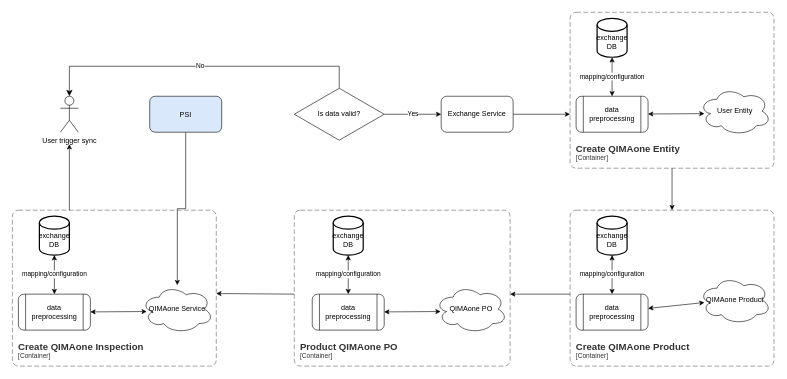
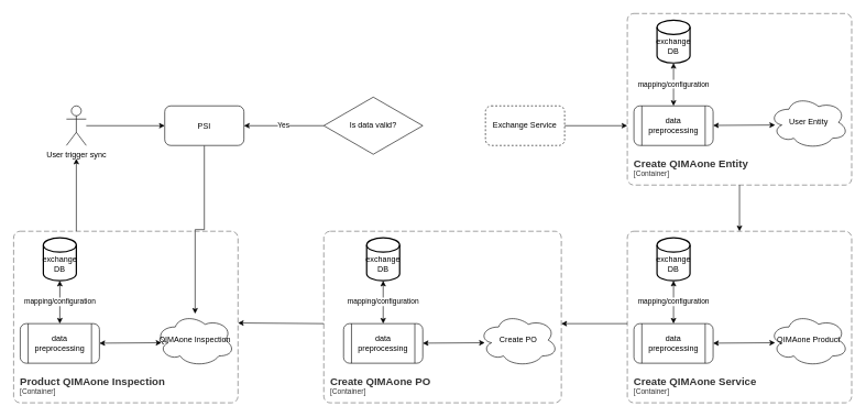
- <mxCell id="8" value="&lt;p style=&quot;line-height: 120%;&quot;&gt;No&lt;/p&gt;" style="edgeStyle=elbowEdgeStyle;elbow=horizontal;endArrow=classic;html=1;curved=0;rounded=0;endSize=8;startSize=8;entryX=0.5;entryY=0;entryDx=0;entryDy=0;entryPerimeter=0;exitX=0.5;exitY=0.011;exitDx=0;exitDy=0;exitPerimeter=0;" edge="1" parent="1" source="3" target="5"><mxGeometry width="50" height="50" relative="1" as="geometry"><mxPoint x="560" y="140" as="sourcePoint" /><mxPoint x="140" y="70" as="targetPoint" /><Array as="points"><mxPoint x="340" y="110" /></Array></mxGeometry></mxCell>
+ <mxCell id="4" value="" style="edgeStyle=orthogonalEdgeStyle;rounded=0;orthogonalLoop=1;jettySize=auto;html=1;" edge="1" parent="1" source="5" target="7"><mxGeometry relative="1" as="geometry" /></mxCell>
- <mxCell id="7" value="&lt;div style=&quot;line-height: 400%;&quot;&gt;&lt;span style=&quot;background-color: initial;&quot;&gt;&lt;font style=&quot;font-size: 12px;&quot;&gt;PSI&lt;/font&gt;&lt;/span&gt;&lt;br&gt;&lt;/div&gt;" style="rounded=1;whiteSpace=wrap;html=1;verticalAlign=top;align=center;fillColor=#dae8fc;" vertex="1" parent="1"><mxGeometry x="249" y="160" width="120" height="60" as="geometry" /></mxCell>
+ <mxCell id="7" value="&lt;div style=&quot;line-height: 400%;&quot;&gt;&lt;span style=&quot;background-color: initial;&quot;&gt;&lt;font style=&quot;font-size: 12px;&quot;&gt;PSI&lt;/font&gt;&lt;/span&gt;&lt;br&gt;&lt;/div&gt;" style="rounded=1;whiteSpace=wrap;html=1;verticalAlign=top;align=center;" vertex="1" parent="1"><mxGeometry x="249" y="160" width="120" height="60" as="geometry" /></mxCell>
- <mxCell id="2" value="Yes" style="edgeStyle=orthogonalEdgeStyle;rounded=0;orthogonalLoop=1;jettySize=auto;html=1;" edge="1" parent="1" source="3" target="9"><mxGeometry relative="1" as="geometry" /></mxCell>
+ <mxCell id="2" value="Yes" style="edgeStyle=orthogonalEdgeStyle;rounded=0;orthogonalLoop=1;jettySize=auto;html=1;" edge="1" parent="1" source="3" target="7"><mxGeometry relative="1" as="geometry" /></mxCell>
- <mxCell id="9" value="Exchange Service" style="rounded=1;whiteSpace=wrap;html=1;" vertex="1" parent="1"><mxGeometry x="735" y="160" width="120" height="60" as="geometry" /></mxCell>
+ <mxCell id="9" value="Exchange Service" style="rounded=1;whiteSpace=wrap;html=1;dashed=1;" vertex="1" parent="1"><mxGeometry x="735" y="160" width="120" height="60" as="geometry" /></mxCell>
- <mxCell id="18" value="QIMAone Product" style="ellipse;shape=cloud;whiteSpace=wrap;html=1;" vertex="1" parent="1"><mxGeometry x="1165" y="460" width="120" height="80" as="geometry" /></mxCell>
+ <mxCell id="18" value="QIMAone Product" style="ellipse;shape=cloud;whiteSpace=wrap;html=1;" vertex="1" parent="1"><mxGeometry x="1165" y="475" width="120" height="80" as="geometry" /></mxCell>
- <mxCell id="30" value="QIMAone Service" style="ellipse;shape=cloud;whiteSpace=wrap;html=1;" vertex="1" parent="1"><mxGeometry x="235" y="475" width="120" height="80" as="geometry" /></mxCell>
+ <mxCell id="30" value="QIMAone Inspection" style="ellipse;shape=cloud;whiteSpace=wrap;html=1;" vertex="1" parent="1"><mxGeometry x="235" y="475" width="120" height="80" as="geometry" /></mxCell>
- <mxCell id="24" value="QIMAone PO" style="ellipse;shape=cloud;whiteSpace=wrap;html=1;" vertex="1" parent="1"><mxGeometry x="725" y="475" width="120" height="80" as="geometry" /></mxCell>
+ <mxCell id="24" value="Create PO" style="ellipse;shape=cloud;whiteSpace=wrap;html=1;" vertex="1" parent="1"><mxGeometry x="725" y="475" width="120" height="80" as="geometry" /></mxCell>
- <mxCell id="33" value="&lt;font style=&quot;font-size: 16px&quot;&gt;&lt;b&gt;&lt;div style=&quot;text-align: left&quot;&gt;Create QIMAone Inspection&lt;/div&gt;&lt;/b&gt;&lt;/font&gt;&lt;div style=&quot;text-align: left&quot;&gt;[Container]&lt;/div&gt;" style="rounded=1;fontSize=11;whiteSpace=wrap;html=1;dashed=1;arcSize=20;fillColor=none;strokeColor=#666666;fontColor=#333333;labelBackgroundColor=none;align=left;verticalAlign=bottom;labelBorderColor=none;spacingTop=0;spacing=10;dashPattern=8 4;metaEdit=1;rotatable=0;perimeter=rectanglePerimeter;noLabel=0;labelPadding=0;allowArrows=0;connectable=0;expand=0;recursiveResize=0;editable=1;pointerEvents=0;absoluteArcSize=1;points=[[0.25,0,0],[0.5,0,0],[0.75,0,0],[1,0.25,0],[1,0.5,0],[1,0.75,0],[0.75,1,0],[0.5,1,0],[0.25,1,0],[0,0.75,0],[0,0.5,0],[0,0.25,0]];" vertex="1" parent="1"><mxGeometry x="20" y="350" width="340" height="260" as="geometry" /></mxCell>
+ <mxCell id="33" value="&lt;font style=&quot;font-size: 16px&quot;&gt;&lt;b&gt;&lt;div style=&quot;text-align: left&quot;&gt;Product QIMAone Inspection&lt;/div&gt;&lt;/b&gt;&lt;/font&gt;&lt;div style=&quot;text-align: left&quot;&gt;[Container]&lt;/div&gt;" style="rounded=1;fontSize=11;whiteSpace=wrap;html=1;dashed=1;arcSize=20;fillColor=none;strokeColor=#666666;fontColor=#333333;labelBackgroundColor=none;align=left;verticalAlign=bottom;labelBorderColor=none;spacingTop=0;spacing=10;dashPattern=8 4;metaEdit=1;rotatable=0;perimeter=rectanglePerimeter;noLabel=0;labelPadding=0;allowArrows=0;connectable=0;expand=0;recursiveResize=0;editable=1;pointerEvents=0;absoluteArcSize=1;points=[[0.25,0,0],[0.5,0,0],[0.75,0,0],[1,0.25,0],[1,0.5,0],[1,0.75,0],[0.75,1,0],[0.5,1,0],[0.25,1,0],[0,0.75,0],[0,0.5,0],[0,0.25,0]];" vertex="1" parent="1"><mxGeometry x="20" y="350" width="340" height="260" as="geometry" /></mxCell>
- <mxCell id="27" value="&lt;font style=&quot;font-size: 16px&quot;&gt;&lt;b&gt;&lt;div style=&quot;text-align: left&quot;&gt;Product QIMAone PO&lt;/div&gt;&lt;/b&gt;&lt;/font&gt;&lt;div style=&quot;text-align: left&quot;&gt;[Container]&lt;/div&gt;" style="rounded=1;fontSize=11;whiteSpace=wrap;html=1;dashed=1;arcSize=20;fillColor=none;strokeColor=#666666;fontColor=#333333;labelBackgroundColor=none;align=left;verticalAlign=bottom;labelBorderColor=none;spacingTop=0;spacing=10;dashPattern=8 4;metaEdit=1;rotatable=0;perimeter=rectanglePerimeter;noLabel=0;labelPadding=0;allowArrows=0;connectable=0;expand=0;recursiveResize=0;editable=1;pointerEvents=0;absoluteArcSize=1;points=[[0.25,0,0],[0.5,0,0],[0.75,0,0],[1,0.25,0],[1,0.5,0],[1,0.75,0],[0.75,1,0],[0.5,1,0],[0.25,1,0],[0,0.75,0],[0,0.5,0],[0,0.25,0]];" vertex="1" parent="1"><mxGeometry x="490" y="350" width="360" height="260" as="geometry" /></mxCell>
+ <mxCell id="27" value="&lt;font style=&quot;font-size: 16px&quot;&gt;&lt;b&gt;&lt;div style=&quot;text-align: left&quot;&gt;Create QIMAone PO&lt;/div&gt;&lt;/b&gt;&lt;/font&gt;&lt;div style=&quot;text-align: left&quot;&gt;[Container]&lt;/div&gt;" style="rounded=1;fontSize=11;whiteSpace=wrap;html=1;dashed=1;arcSize=20;fillColor=none;strokeColor=#666666;fontColor=#333333;labelBackgroundColor=none;align=left;verticalAlign=bottom;labelBorderColor=none;spacingTop=0;spacing=10;dashPattern=8 4;metaEdit=1;rotatable=0;perimeter=rectanglePerimeter;noLabel=0;labelPadding=0;allowArrows=0;connectable=0;expand=0;recursiveResize=0;editable=1;pointerEvents=0;absoluteArcSize=1;points=[[0.25,0,0],[0.5,0,0],[0.75,0,0],[1,0.25,0],[1,0.5,0],[1,0.75,0],[0.75,1,0],[0.5,1,0],[0.25,1,0],[0,0.75,0],[0,0.5,0],[0,0.25,0]];" vertex="1" parent="1"><mxGeometry x="490" y="350" width="360" height="260" as="geometry" /></mxCell>
- <mxCell id="21" value="&lt;font style=&quot;font-size: 16px&quot;&gt;&lt;b&gt;&lt;div style=&quot;text-align: left&quot;&gt;Create QIMAone Product&lt;/div&gt;&lt;/b&gt;&lt;/font&gt;&lt;div style=&quot;text-align: left&quot;&gt;[Container]&lt;/div&gt;" style="rounded=1;fontSize=11;whiteSpace=wrap;html=1;dashed=1;arcSize=20;fillColor=none;strokeColor=#666666;fontColor=#333333;labelBackgroundColor=none;align=left;verticalAlign=bottom;labelBorderColor=none;spacingTop=0;spacing=10;dashPattern=8 4;metaEdit=1;rotatable=0;perimeter=rectanglePerimeter;noLabel=0;labelPadding=0;allowArrows=0;connectable=0;expand=0;recursiveResize=0;editable=1;pointerEvents=0;absoluteArcSize=1;points=[[0.25,0,0],[0.5,0,0],[0.75,0,0],[1,0.25,0],[1,0.5,0],[1,0.75,0],[0.75,1,0],[0.5,1,0],[0.25,1,0],[0,0.75,0],[0,0.5,0],[0,0.25,0]];" vertex="1" parent="1"><mxGeometry x="950" y="350" width="340" height="260" as="geometry" /></mxCell>
+ <mxCell id="21" value="&lt;font style=&quot;font-size: 16px&quot;&gt;&lt;b&gt;&lt;div style=&quot;text-align: left&quot;&gt;Create QIMAone Service&lt;/div&gt;&lt;/b&gt;&lt;/font&gt;&lt;div style=&quot;text-align: left&quot;&gt;[Container]&lt;/div&gt;" style="rounded=1;fontSize=11;whiteSpace=wrap;html=1;dashed=1;arcSize=20;fillColor=none;strokeColor=#666666;fontColor=#333333;labelBackgroundColor=none;align=left;verticalAlign=bottom;labelBorderColor=none;spacingTop=0;spacing=10;dashPattern=8 4;metaEdit=1;rotatable=0;perimeter=rectanglePerimeter;noLabel=0;labelPadding=0;allowArrows=0;connectable=0;expand=0;recursiveResize=0;editable=1;pointerEvents=0;absoluteArcSize=1;points=[[0.25,0,0],[0.5,0,0],[0.75,0,0],[1,0.25,0],[1,0.5,0],[1,0.75,0],[0.75,1,0],[0.5,1,0],[0.25,1,0],[0,0.75,0],[0,0.5,0],[0,0.25,0]];" vertex="1" parent="1"><mxGeometry x="950" y="350" width="340" height="260" as="geometry" /></mxCell>
